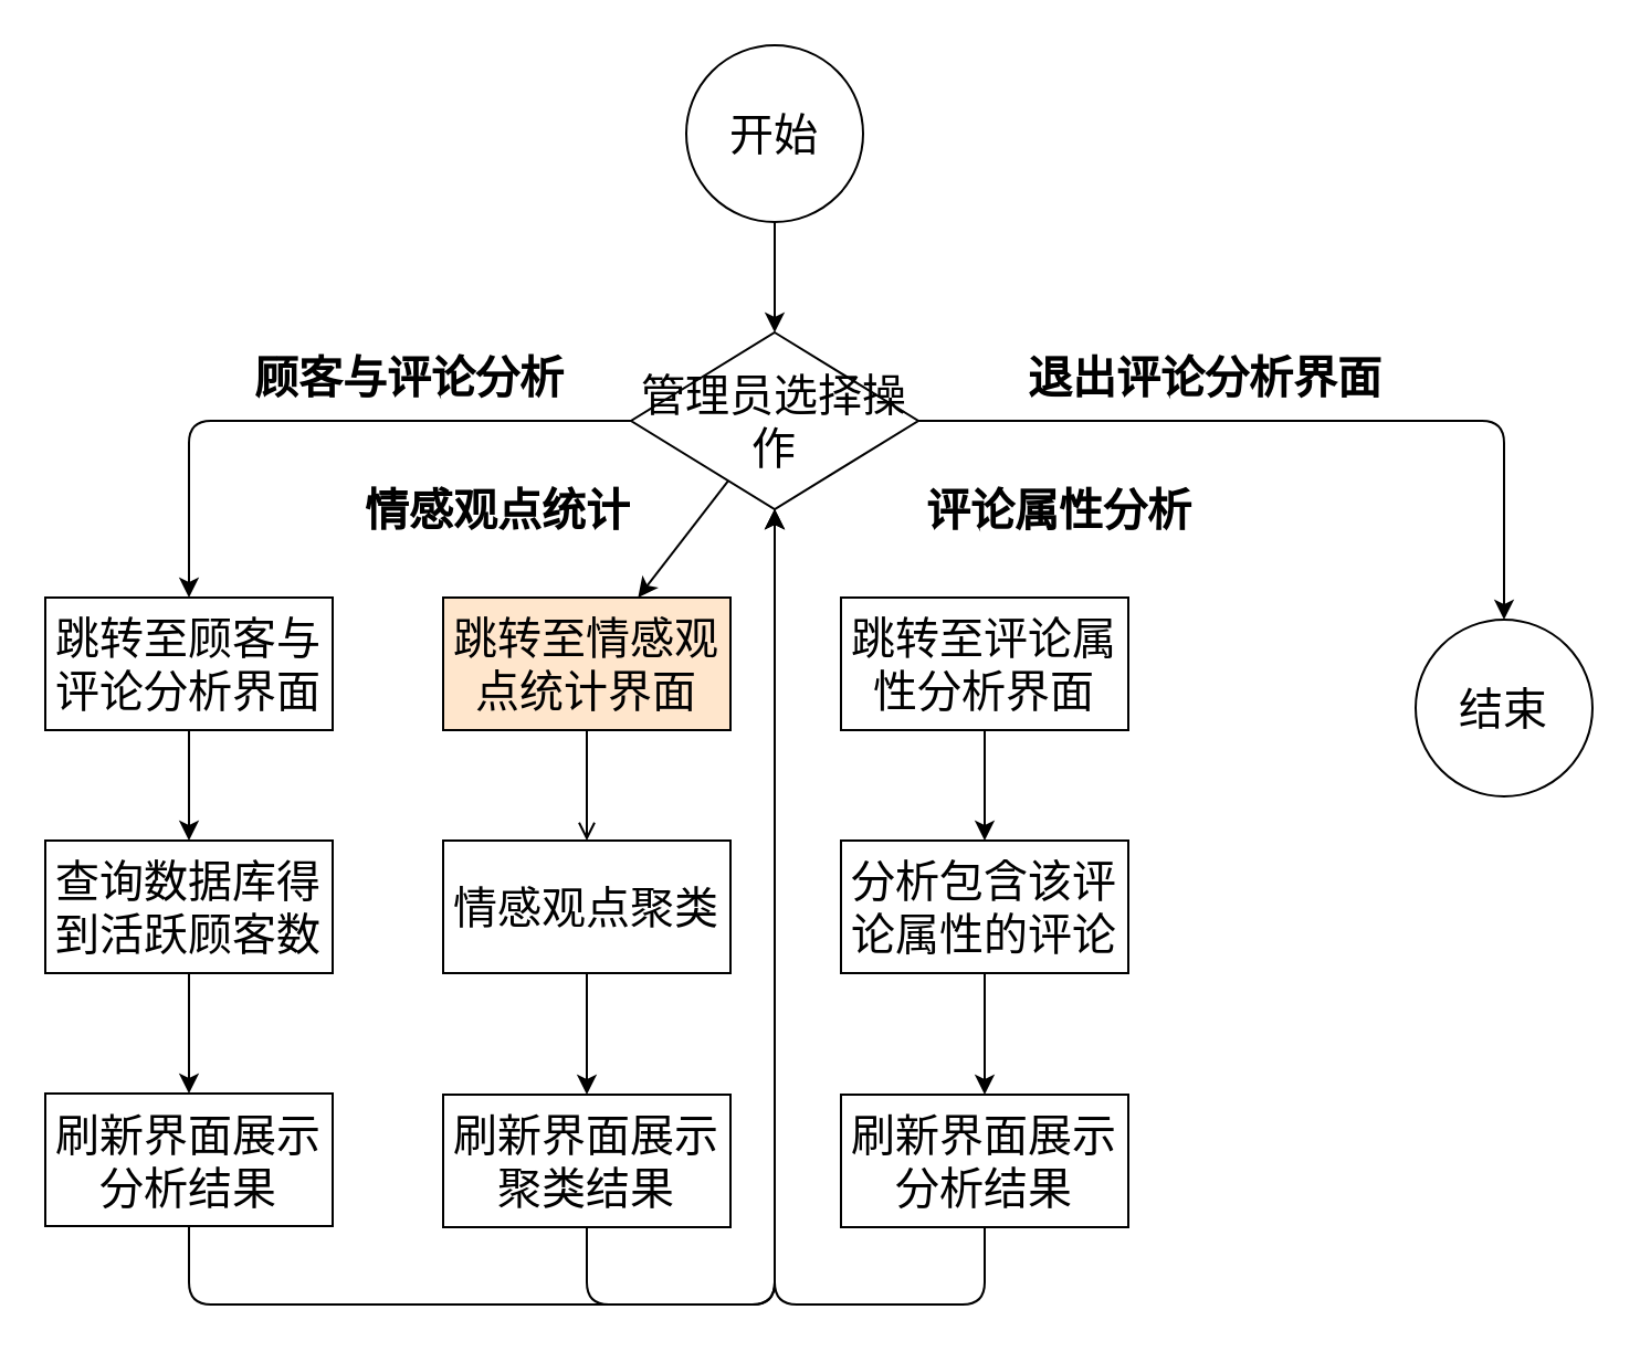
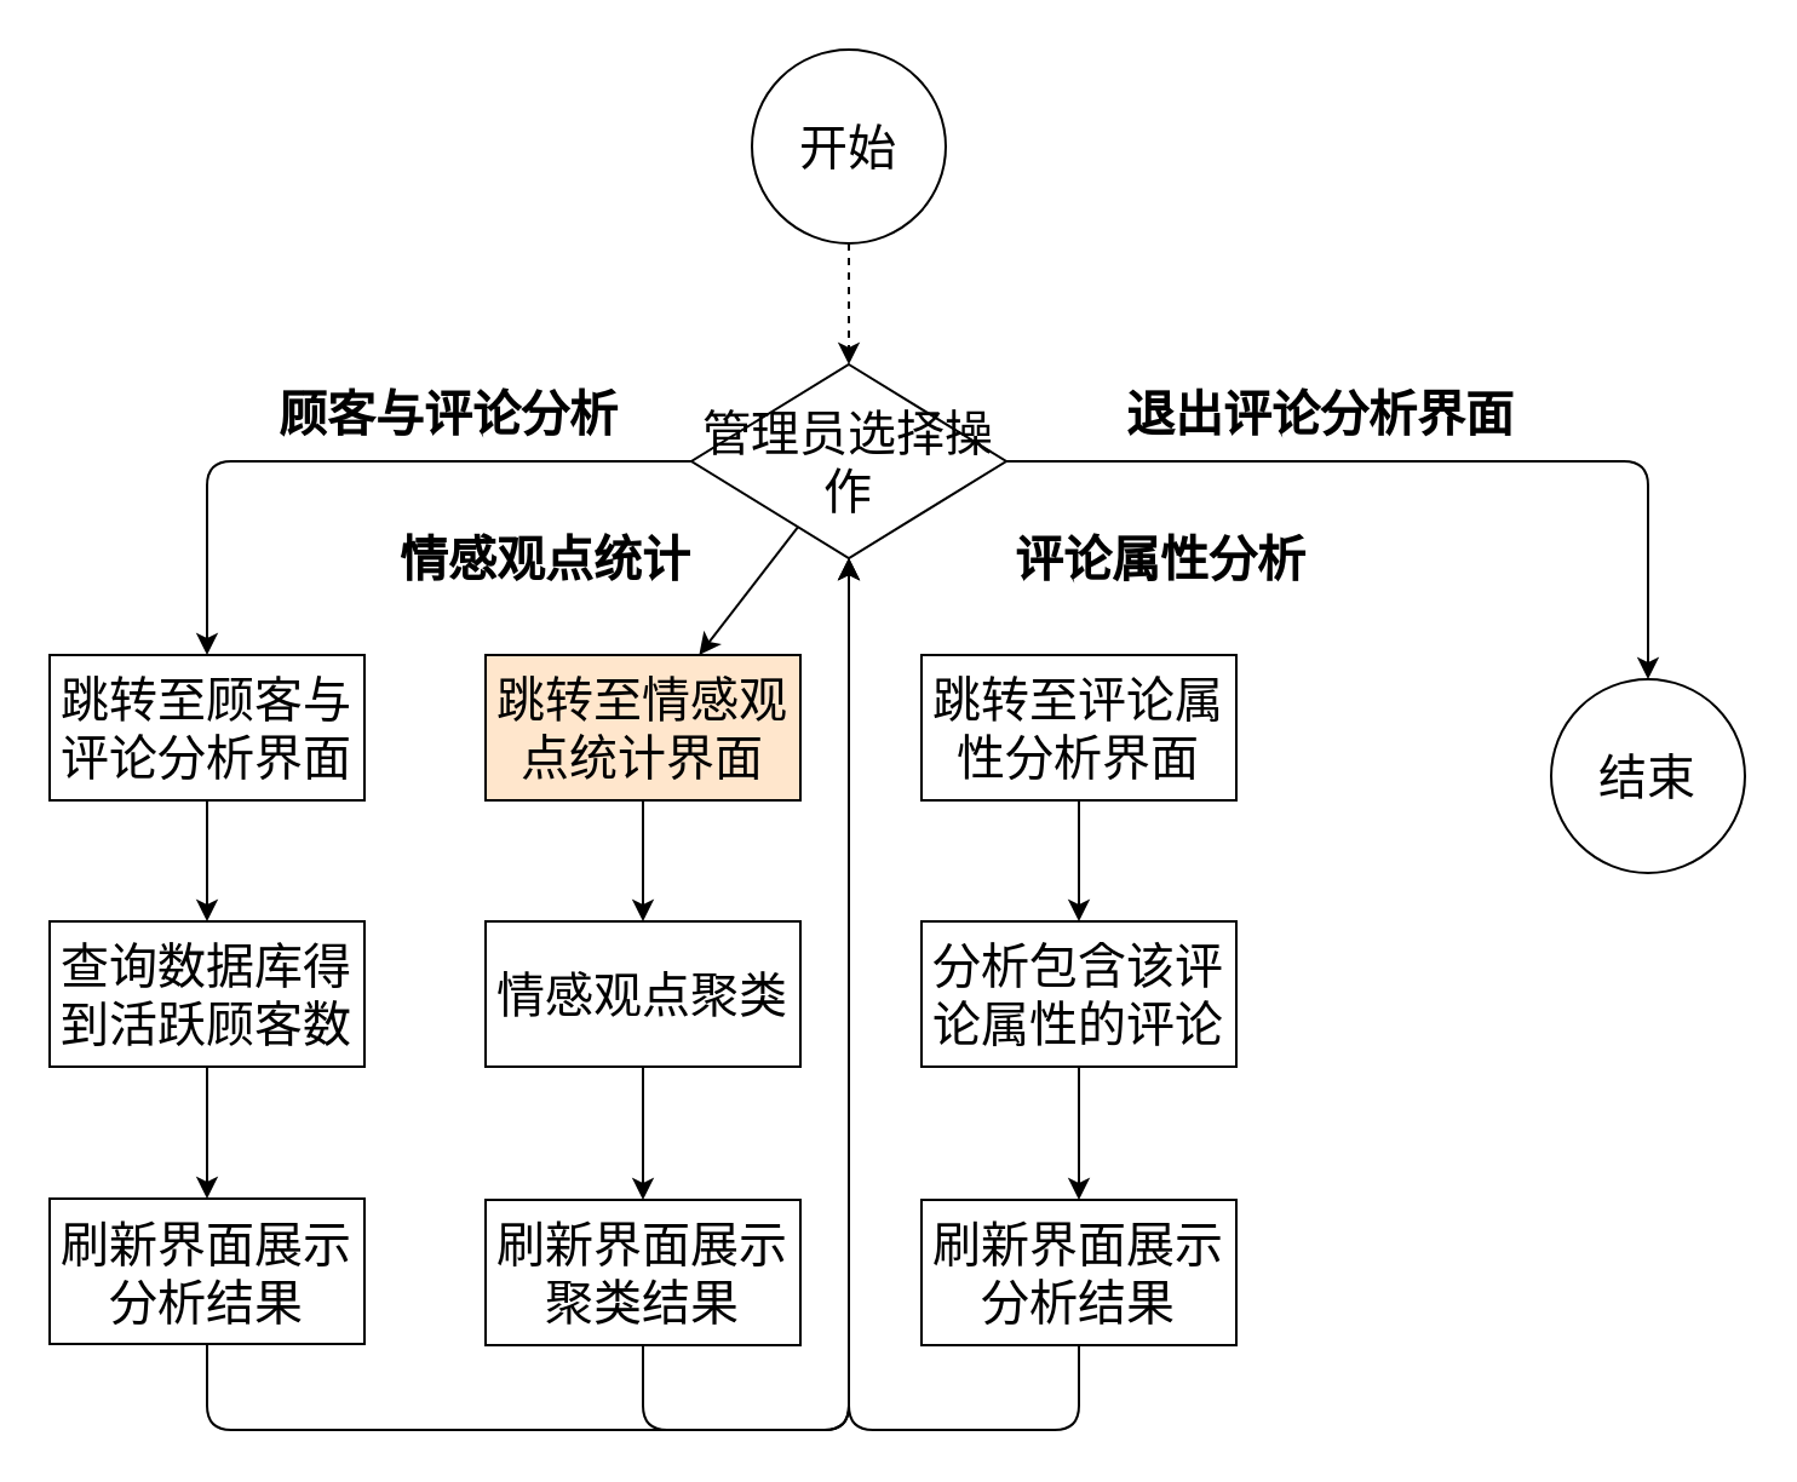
- <mxCell id="8" value="" style="endArrow=classic;html=1;" edge="1" parent="1" source="2" target="3"><mxGeometry width="50" height="50" relative="1" as="geometry"><mxPoint x="350" y="110" as="sourcePoint" /><mxPoint x="340" y="90" as="targetPoint" /></mxGeometry></mxCell>
+ <mxCell id="8" value="" style="endArrow=classic;html=1;dashed=1;" edge="1" parent="1" source="2" target="3"><mxGeometry width="50" height="50" relative="1" as="geometry"><mxPoint x="350" y="110" as="sourcePoint" /><mxPoint x="340" y="90" as="targetPoint" /></mxGeometry></mxCell>
- <mxCell id="22" value="" style="endArrow=open;html=1;" edge="1" parent="1" source="16" target="20"><mxGeometry width="50" height="50" relative="1" as="geometry"><mxPoint x="350" y="360" as="sourcePoint" /><mxPoint x="400" y="310" as="targetPoint" /></mxGeometry></mxCell>
+ <mxCell id="22" value="" style="endArrow=classic;html=1;" edge="1" parent="1" source="16" target="20"><mxGeometry width="50" height="50" relative="1" as="geometry"><mxPoint x="350" y="360" as="sourcePoint" /><mxPoint x="400" y="310" as="targetPoint" /></mxGeometry></mxCell>
